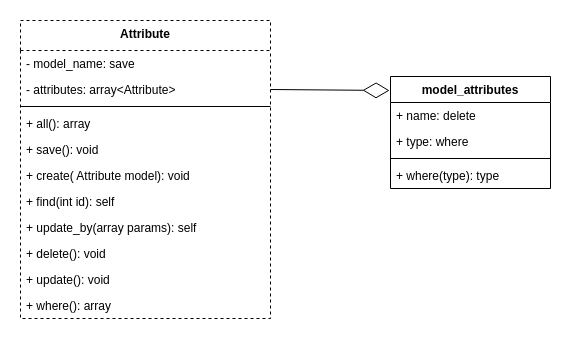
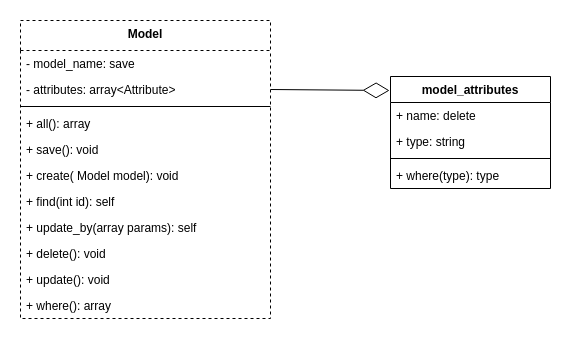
- <mxCell id="2" value="Attribute" style="swimlane;fontStyle=1;align=center;verticalAlign=top;childLayout=stackLayout;horizontal=1;startSize=30;horizontalStack=0;resizeParent=1;resizeParentMax=0;resizeLast=0;collapsible=1;marginBottom=0;dashed=1;" vertex="1" parent="1"><mxGeometry x="20" y="20" width="250" height="298" as="geometry" /></mxCell>
+ <mxCell id="2" value="Model" style="swimlane;fontStyle=1;align=center;verticalAlign=top;childLayout=stackLayout;horizontal=1;startSize=30;horizontalStack=0;resizeParent=1;resizeParentMax=0;resizeLast=0;collapsible=1;marginBottom=0;dashed=1;" vertex="1" parent="1"><mxGeometry x="20" y="20" width="250" height="298" as="geometry" /></mxCell>
- <mxCell id="17" value="+ type: where" style="text;strokeColor=none;fillColor=none;align=left;verticalAlign=top;spacingLeft=4;spacingRight=4;overflow=hidden;rotatable=0;points=[[0,0.5],[1,0.5]];portConstraint=eastwest;" vertex="1" parent="15"><mxGeometry y="52" width="160" height="26" as="geometry" /></mxCell>
+ <mxCell id="17" value="+ type: string" style="text;strokeColor=none;fillColor=none;align=left;verticalAlign=top;spacingLeft=4;spacingRight=4;overflow=hidden;rotatable=0;points=[[0,0.5],[1,0.5]];portConstraint=eastwest;" vertex="1" parent="15"><mxGeometry y="52" width="160" height="26" as="geometry" /></mxCell>
- <mxCell id="8" value="+ create( Attribute model): void" style="text;strokeColor=none;fillColor=none;align=left;verticalAlign=top;spacingLeft=4;spacingRight=4;overflow=hidden;rotatable=0;points=[[0,0.5],[1,0.5]];portConstraint=eastwest;" vertex="1" parent="2"><mxGeometry y="142" width="250" height="26" as="geometry" /></mxCell>
+ <mxCell id="8" value="+ create( Model model): void" style="text;strokeColor=none;fillColor=none;align=left;verticalAlign=top;spacingLeft=4;spacingRight=4;overflow=hidden;rotatable=0;points=[[0,0.5],[1,0.5]];portConstraint=eastwest;" vertex="1" parent="2"><mxGeometry y="142" width="250" height="26" as="geometry" /></mxCell>
